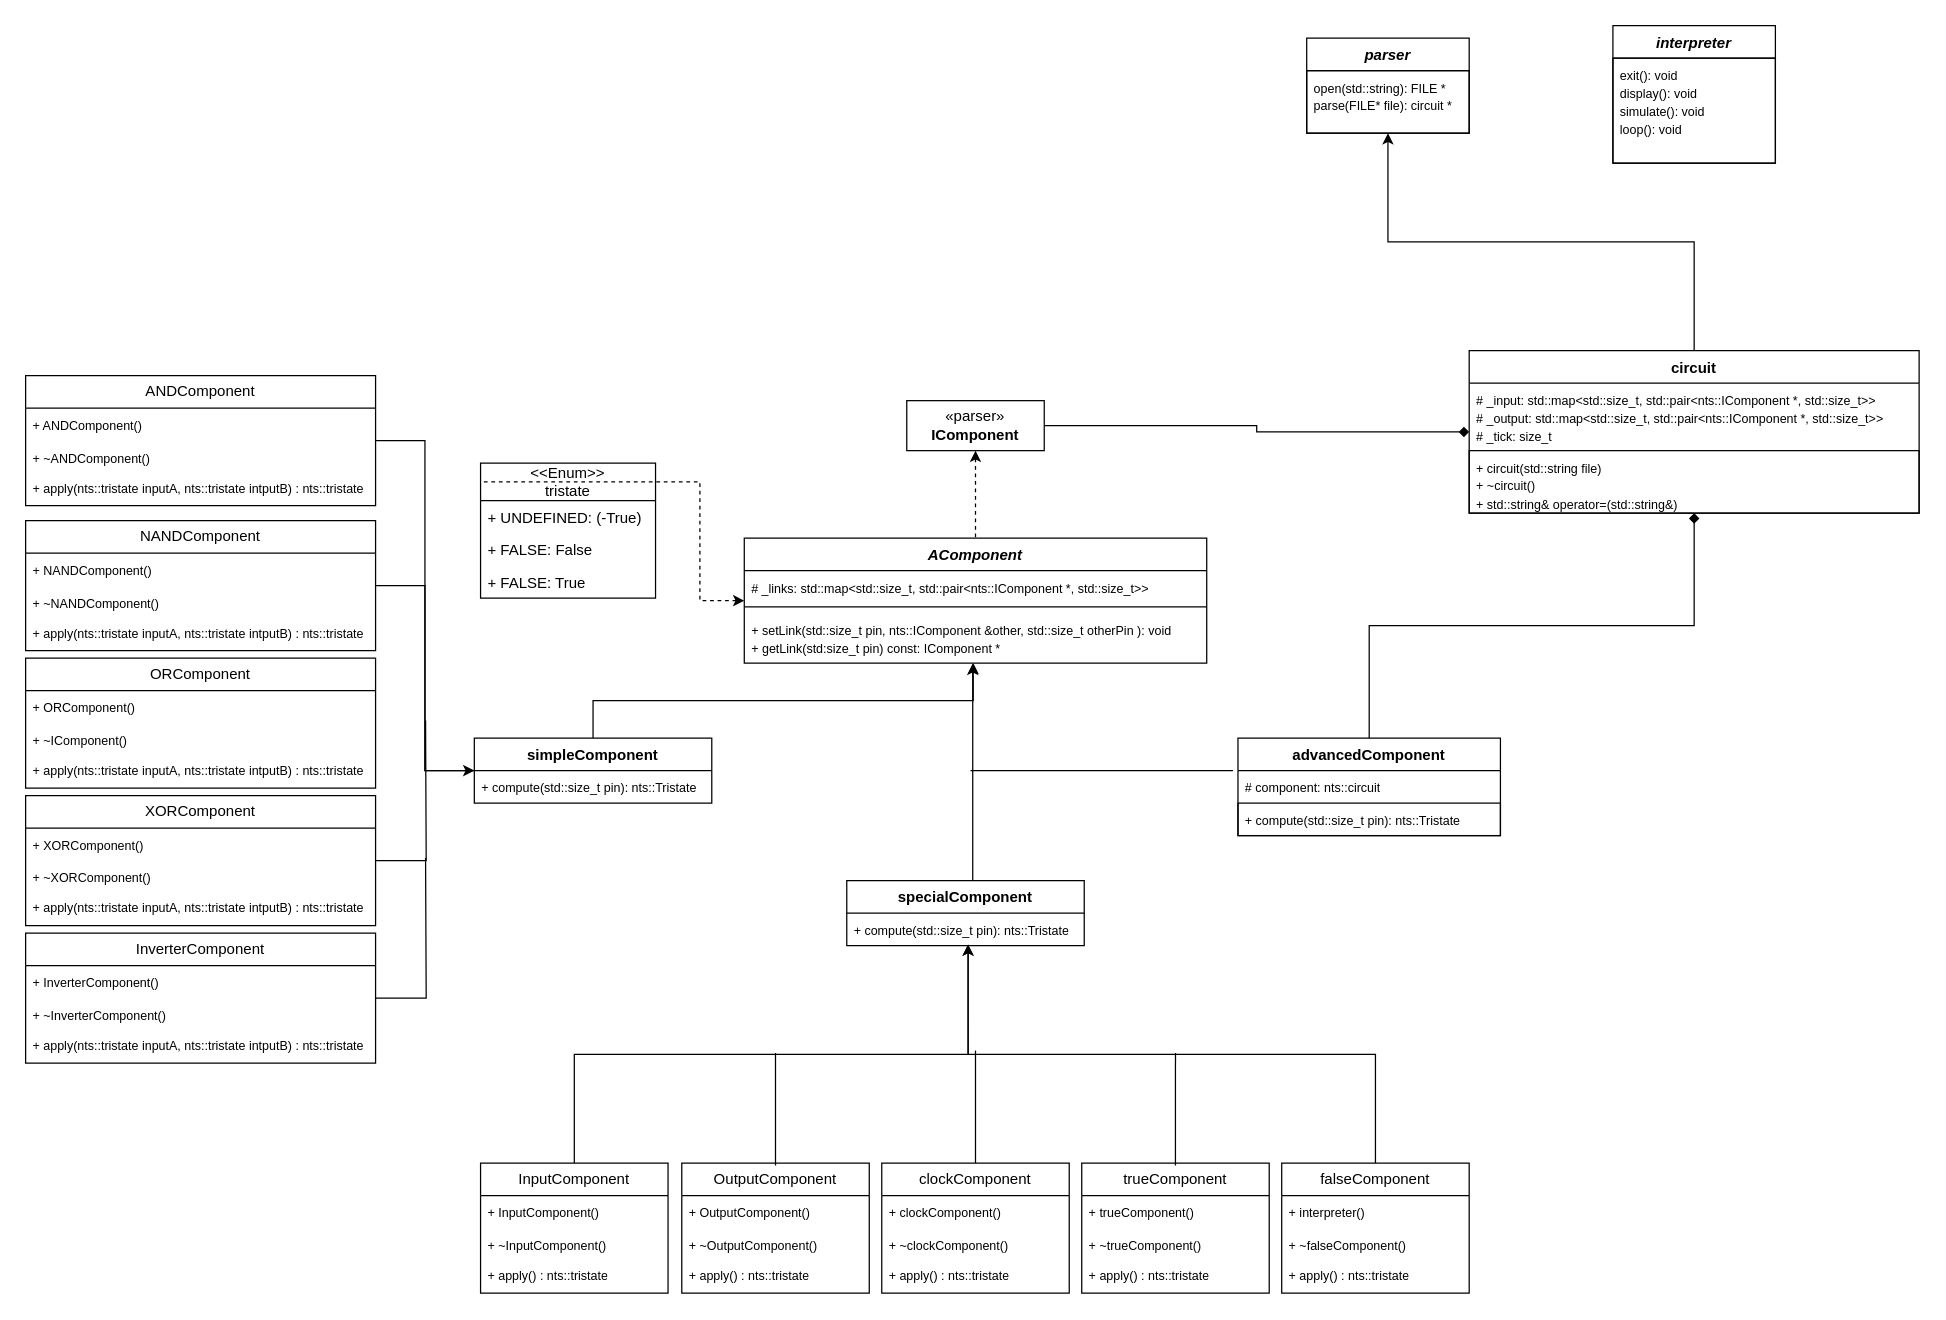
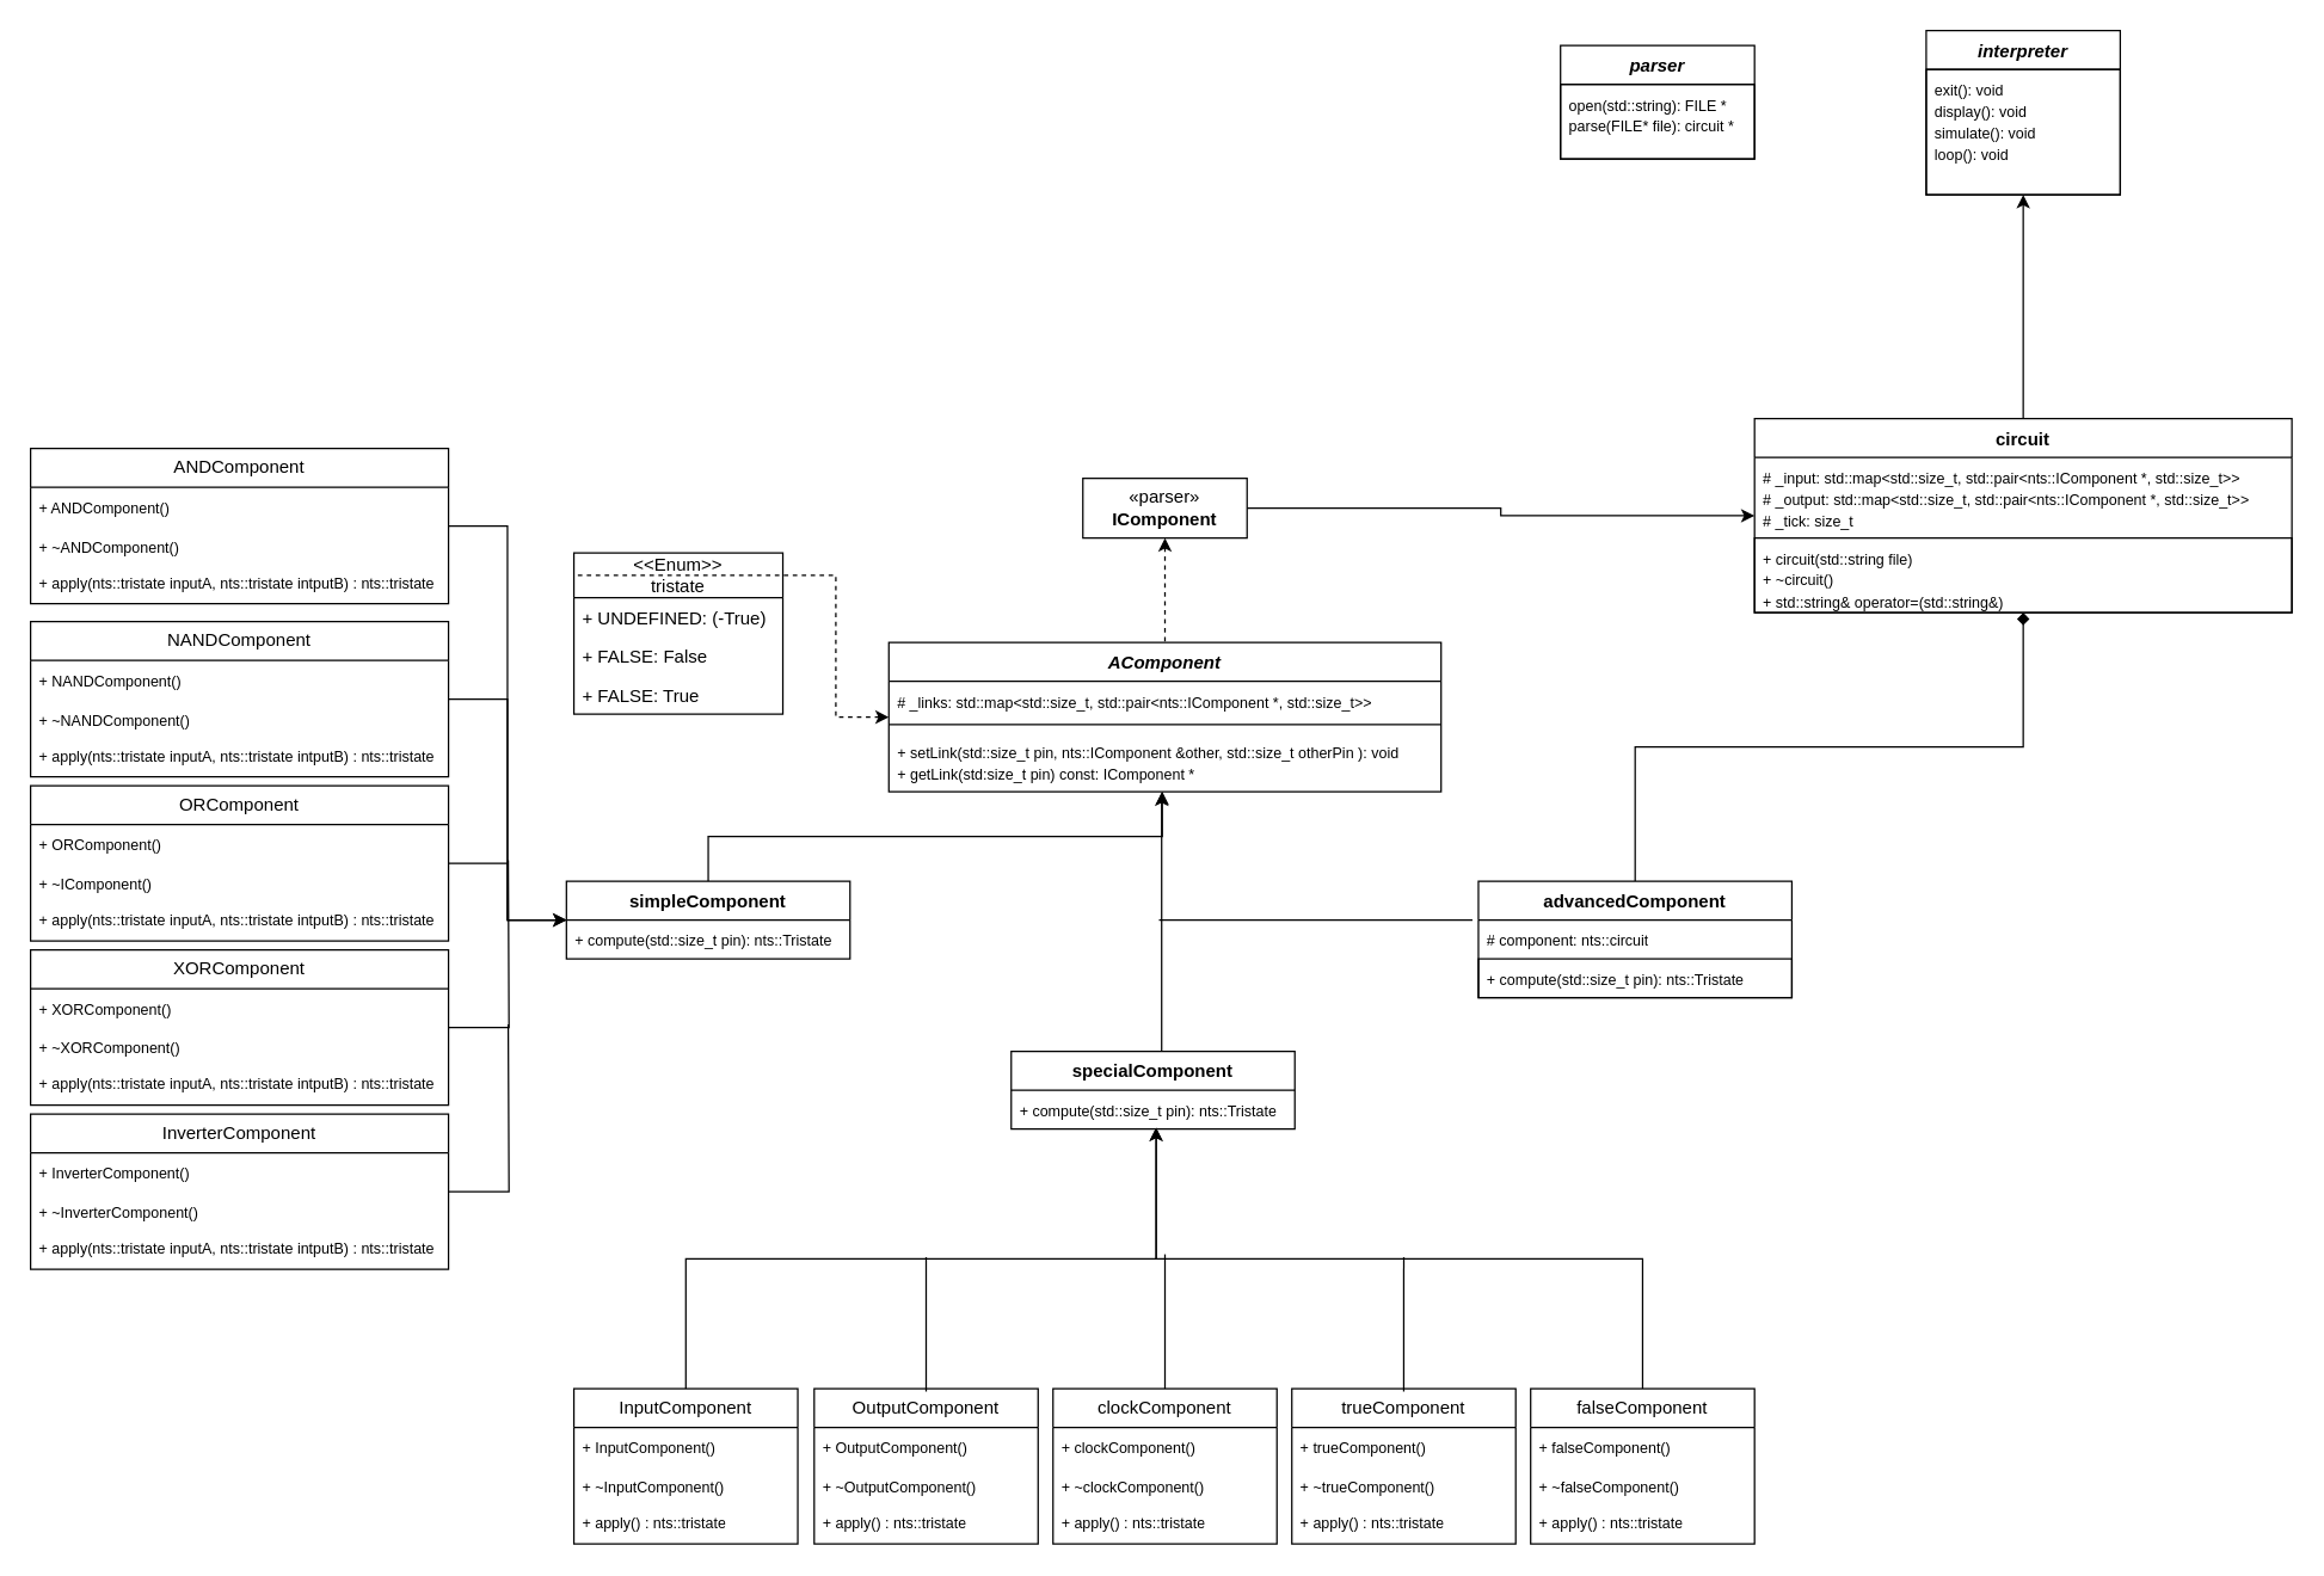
+ <mxCell id="76" style="edgeStyle=orthogonalEdgeStyle;rounded=0;orthogonalLoop=1;jettySize=auto;html=1;" edge="1" parent="1" source="77" target="82"><mxGeometry relative="1" as="geometry" /></mxCell>
- <mxCell id="75" style="edgeStyle=orthogonalEdgeStyle;rounded=0;orthogonalLoop=1;jettySize=auto;html=1;" edge="1" parent="1" source="77" target="80"><mxGeometry relative="1" as="geometry" /></mxCell>
- <mxCell id="3" style="edgeStyle=orthogonalEdgeStyle;rounded=0;orthogonalLoop=1;jettySize=auto;html=1;endArrow=diamond;" edge="1" parent="1" source="4" target="77"><mxGeometry relative="1" as="geometry" /></mxCell>
+ <mxCell id="3" style="edgeStyle=orthogonalEdgeStyle;rounded=0;orthogonalLoop=1;jettySize=auto;html=1;" edge="1" parent="1" source="4" target="77"><mxGeometry relative="1" as="geometry" /></mxCell>
+ <mxCell id="27" style="edgeStyle=orthogonalEdgeStyle;rounded=0;orthogonalLoop=1;jettySize=auto;html=1;entryX=0;entryY=0.5;entryDx=0;entryDy=0;" edge="1" parent="1" source="28" target="15"><mxGeometry relative="1" as="geometry" /></mxCell>
- <mxCell id="65" value="&lt;font style=&quot;font-size: 10px;&quot;&gt;+ interpreter()&lt;/font&gt;" style="text;strokeColor=none;fillColor=none;align=left;verticalAlign=top;spacingLeft=4;spacingRight=4;overflow=hidden;rotatable=0;points=[[0,0.5],[1,0.5]];portConstraint=eastwest;whiteSpace=wrap;html=1;" vertex="1" parent="64"><mxGeometry y="26" width="150" height="26" as="geometry" /></mxCell>
+ <mxCell id="65" value="&lt;font style=&quot;font-size: 10px;&quot;&gt;+ falseComponent()&lt;/font&gt;" style="text;strokeColor=none;fillColor=none;align=left;verticalAlign=top;spacingLeft=4;spacingRight=4;overflow=hidden;rotatable=0;points=[[0,0.5],[1,0.5]];portConstraint=eastwest;whiteSpace=wrap;html=1;" vertex="1" parent="64"><mxGeometry y="26" width="150" height="26" as="geometry" /></mxCell>
